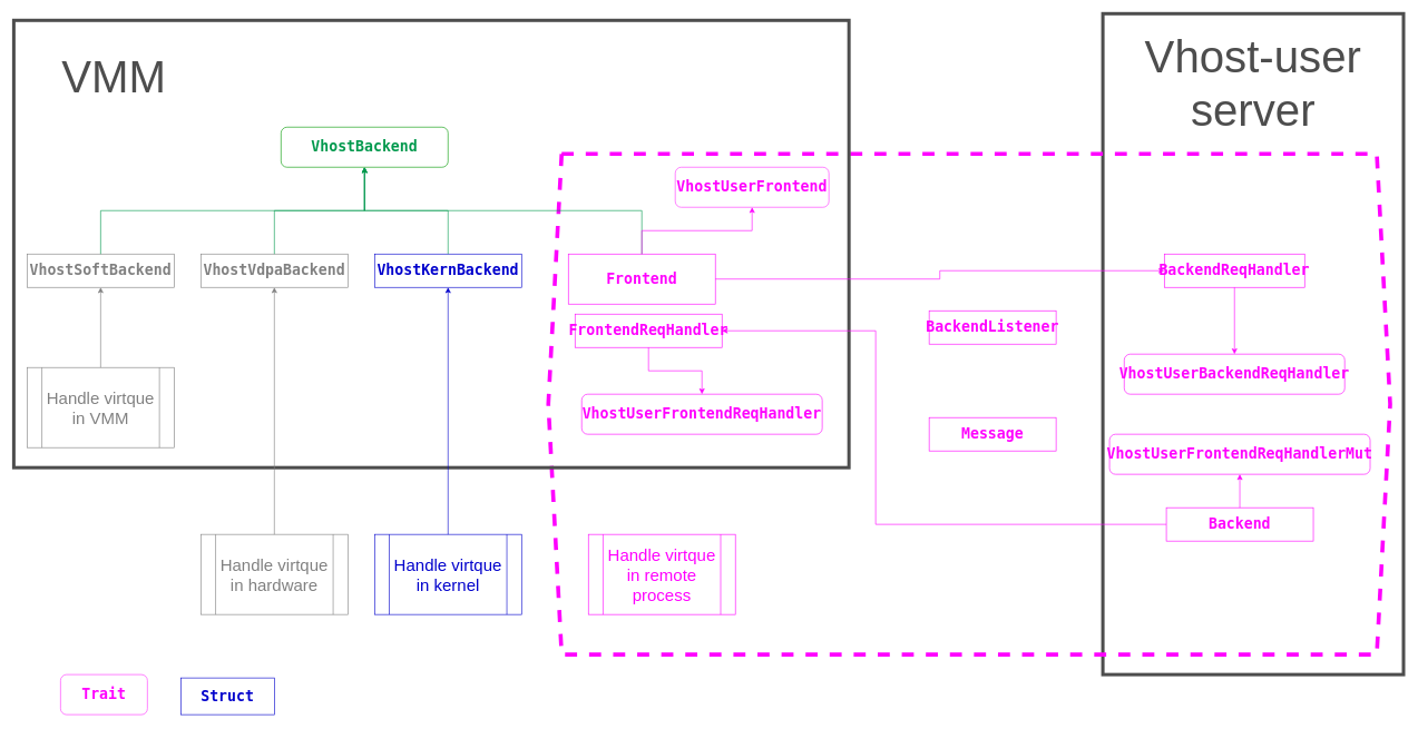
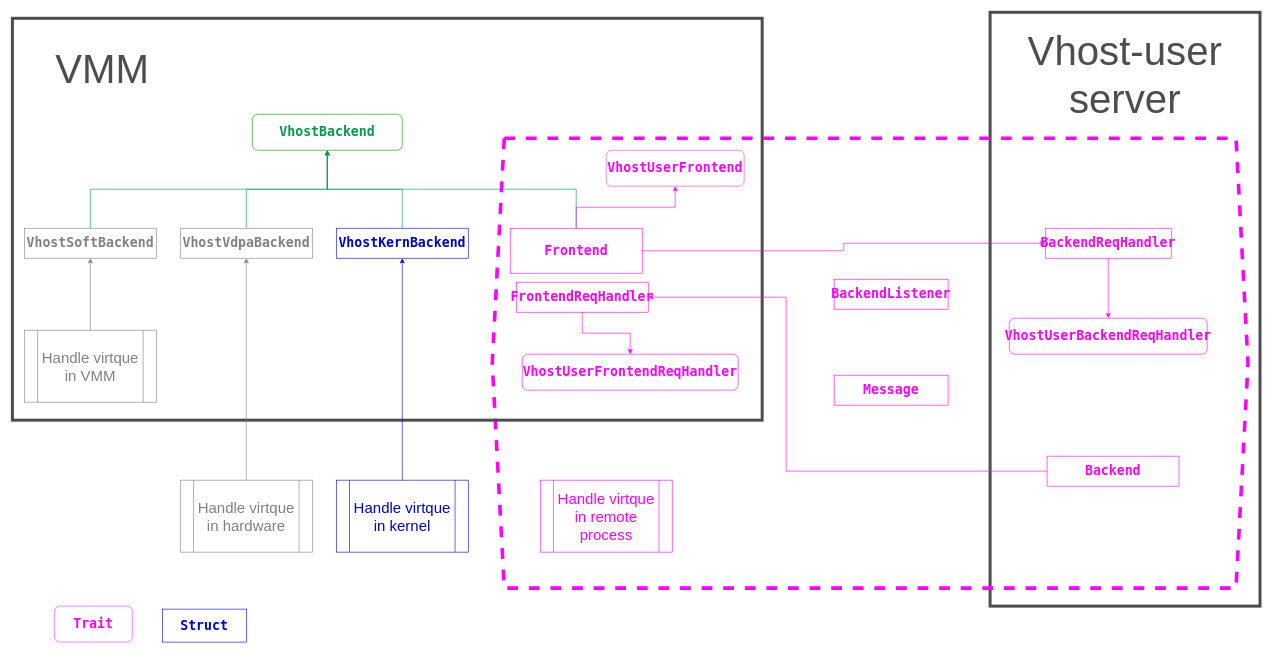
- <mxCell id="9" value="&lt;pre style=&quot;font-size: 16.5pt; font-weight: 700; font-family: &amp;quot;jetbrains mono&amp;quot;, monospace;&quot;&gt;VhostUserFrontendReqHandlerMut&lt;/pre&gt;" style="rounded=1;whiteSpace=wrap;html=1;labelBackgroundColor=none;fontColor=#FF00FF;strokeColor=#FF00FF;" vertex="1" parent="1"><mxGeometry x="1660" y="650" width="390" height="60" as="geometry" /></mxCell>
- <mxCell id="34" style="edgeStyle=orthogonalEdgeStyle;rounded=0;orthogonalLoop=1;jettySize=auto;html=1;exitX=0.5;exitY=0;exitDx=0;exitDy=0;entryX=0.5;entryY=1;entryDx=0;entryDy=0;labelBackgroundColor=none;fontColor=#FF00FF;strokeColor=#FF00FF;" edge="1" parent="1" source="8" target="9"><mxGeometry relative="1" as="geometry"><mxPoint x="1890" y="180" as="sourcePoint" /><mxPoint x="1890" y="260" as="targetPoint" /></mxGeometry></mxCell>
- <mxCell id="33" value="Handle virtque in remote process" style="shape=process;whiteSpace=wrap;html=1;backgroundOutline=1;rounded=0;labelBackgroundColor=none;sketch=0;fontSize=25;fontColor=#FF00FF;strokeColor=#FF00FF;" vertex="1" parent="1"><mxGeometry x="880" y="800" width="220" height="120" as="geometry" /></mxCell>
+ <mxCell id="33" value="Handle virtque in remote process" style="shape=process;whiteSpace=wrap;html=1;backgroundOutline=1;rounded=0;labelBackgroundColor=none;sketch=0;fontSize=25;fontColor=#FF00FF;strokeColor=#FF00FF;" vertex="1" parent="1"><mxGeometry x="900" y="800" width="220" height="120" as="geometry" /></mxCell>
